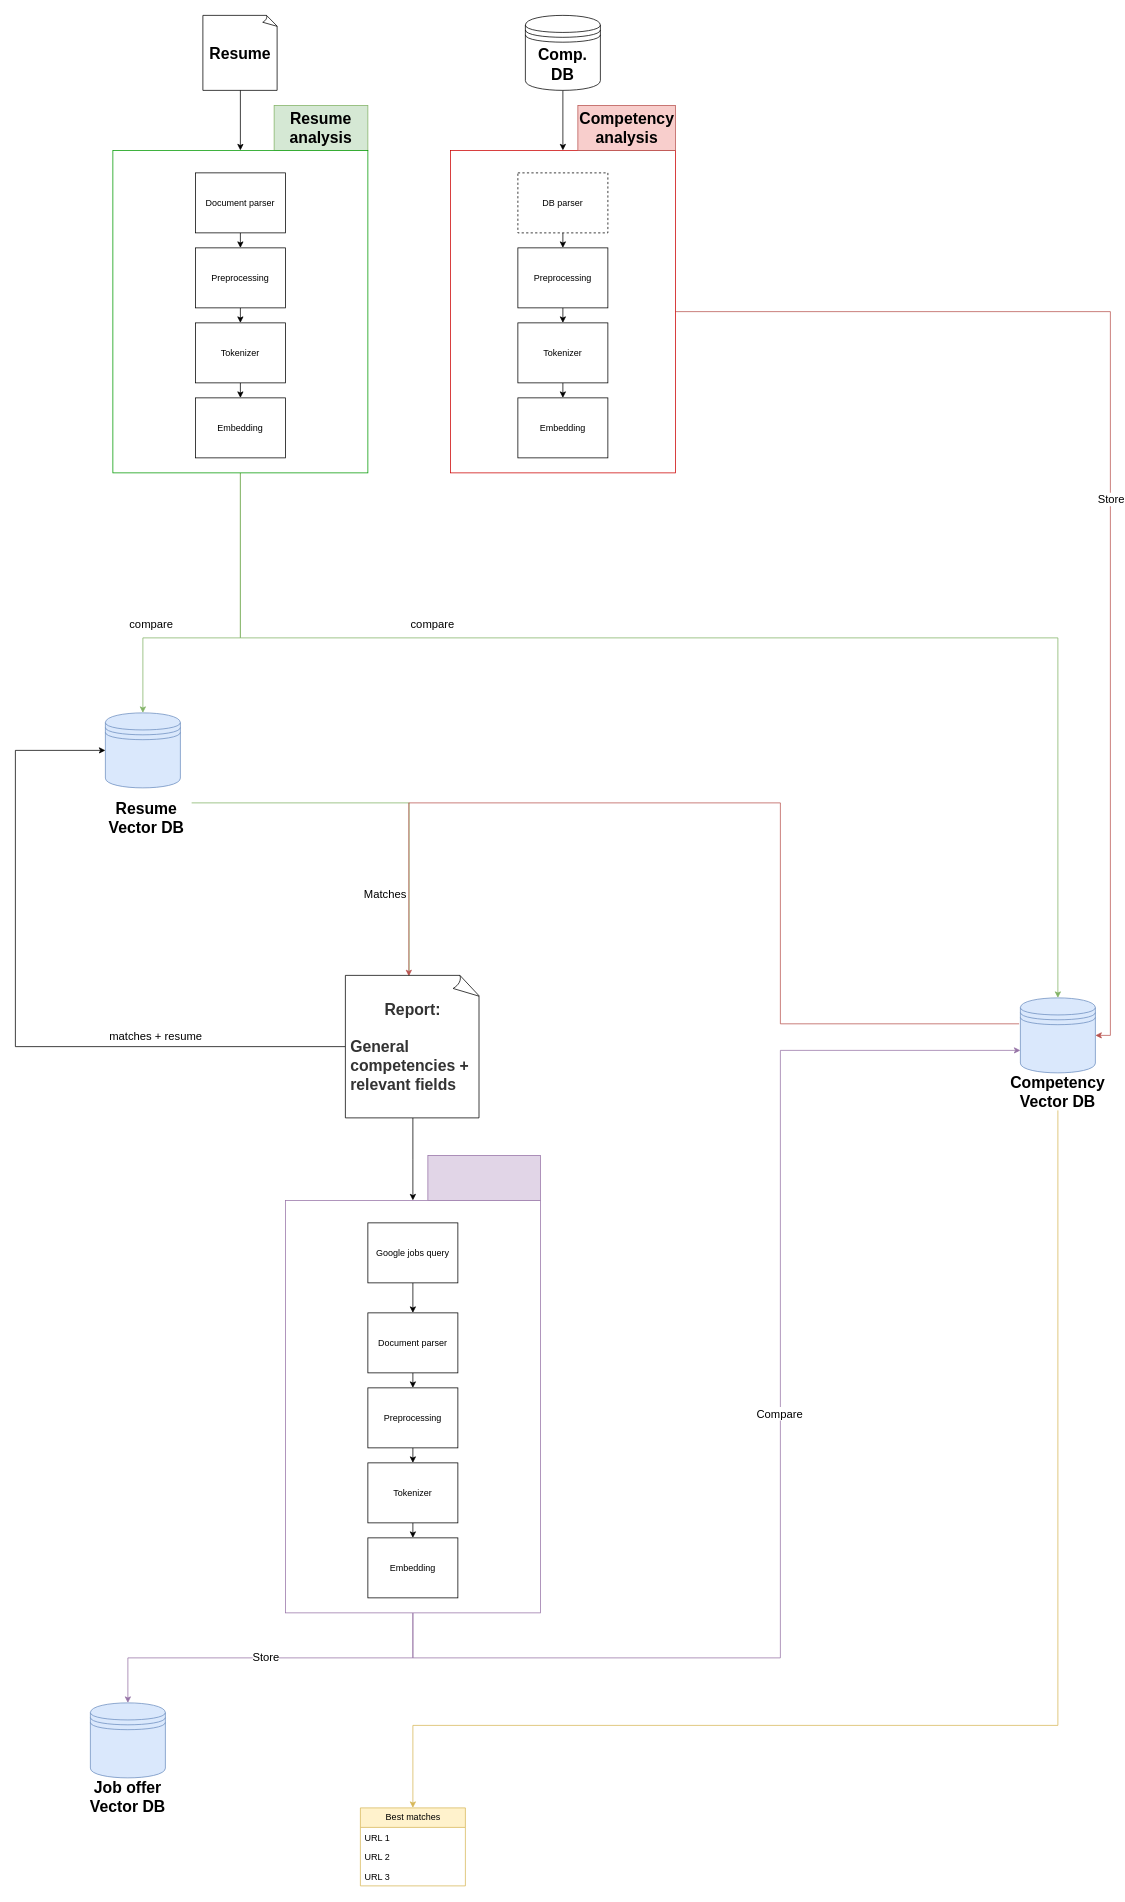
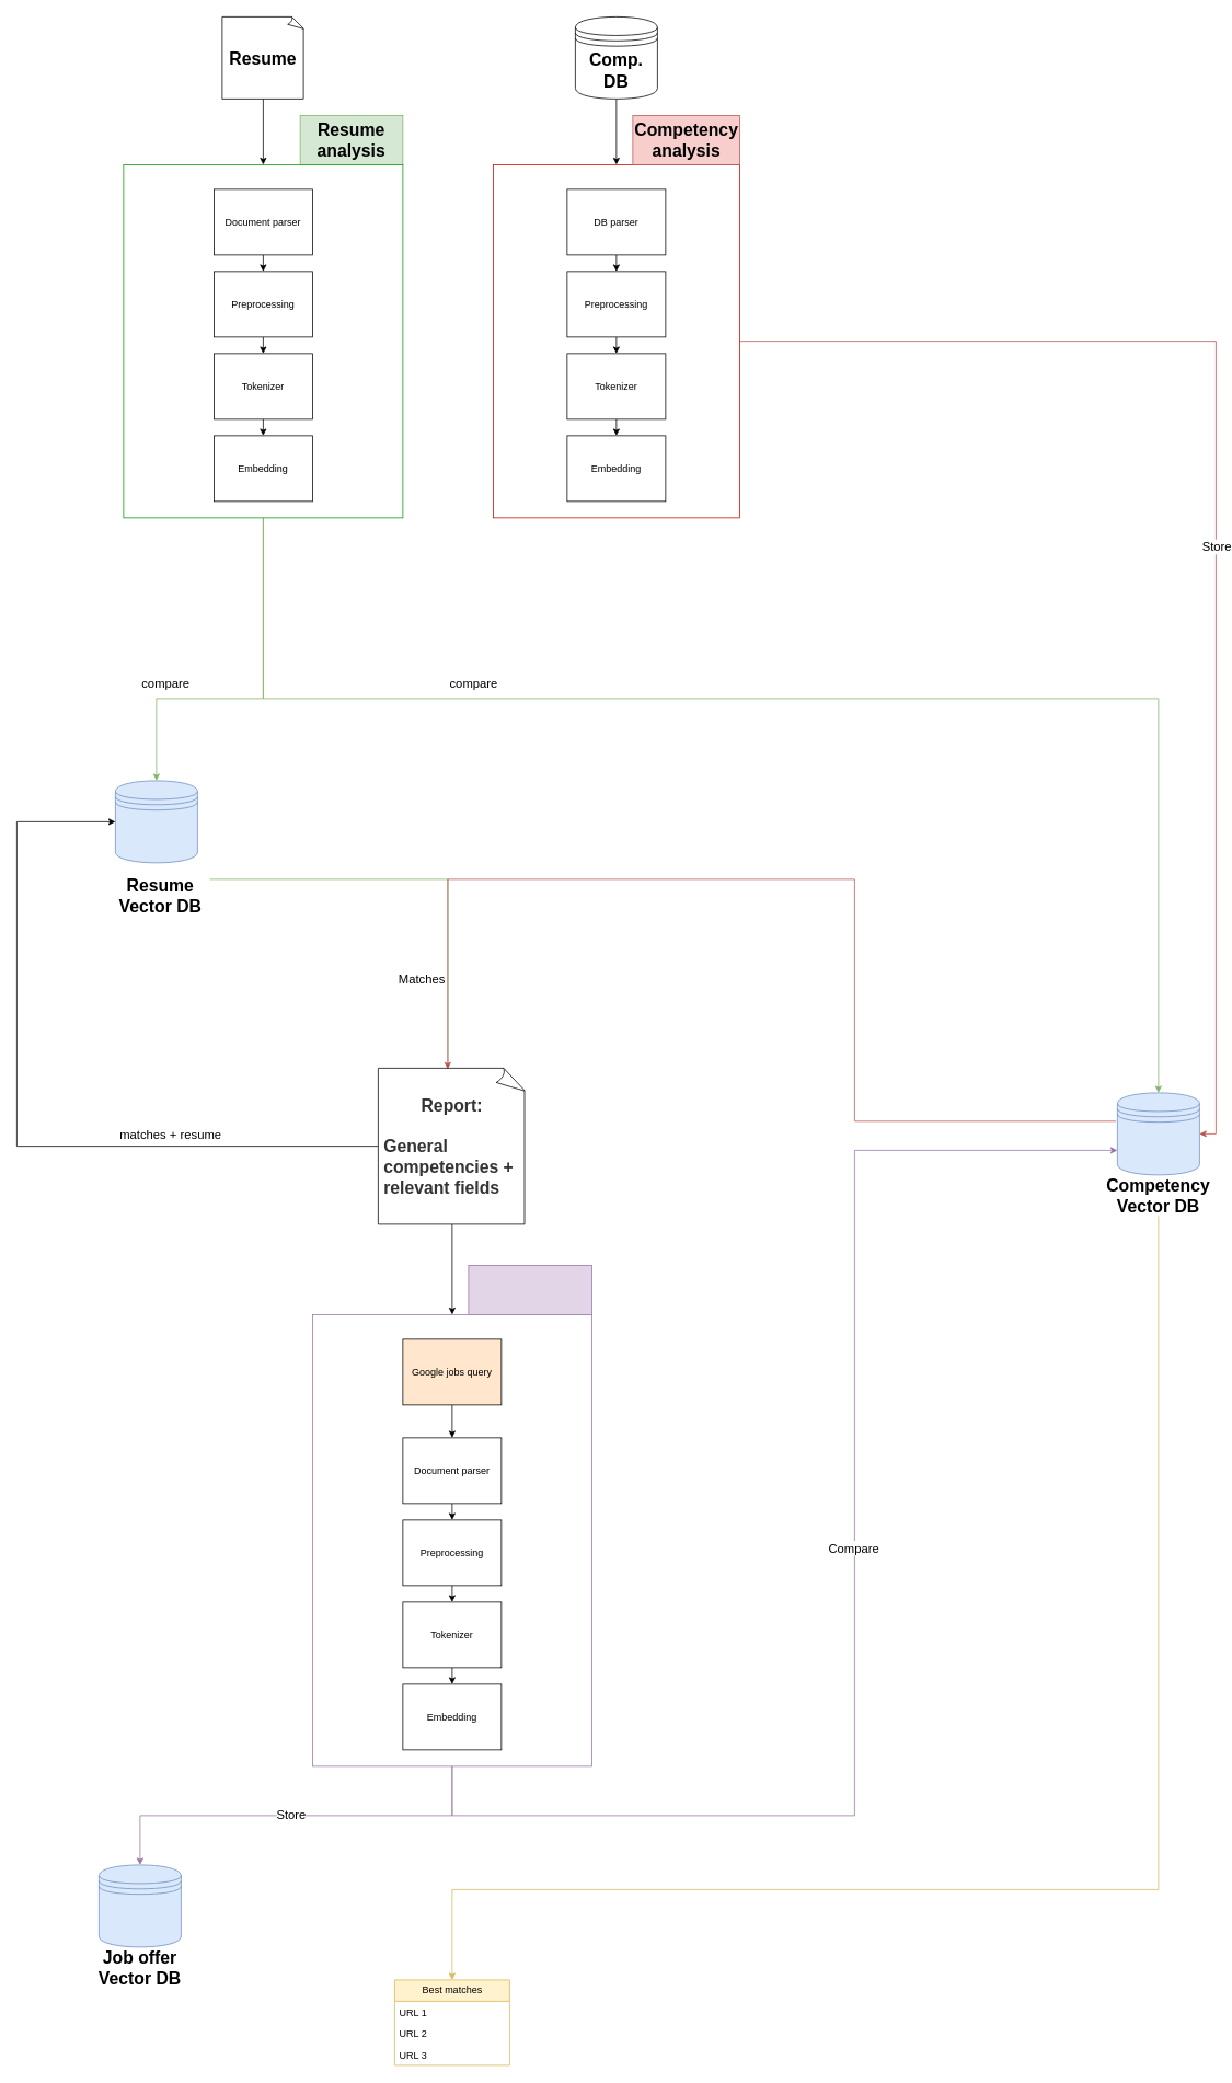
- <mxCell id="34" value="DB parser" style="rounded=0;whiteSpace=wrap;html=1;dashed=1;" vertex="1" parent="1"><mxGeometry x="690" y="230" width="120" height="80" as="geometry" /></mxCell>
+ <mxCell id="34" value="DB parser" style="rounded=0;whiteSpace=wrap;html=1;" vertex="1" parent="1"><mxGeometry x="690" y="230" width="120" height="80" as="geometry" /></mxCell>
- <mxCell id="59" value="Google jobs query" style="rounded=0;whiteSpace=wrap;html=1;" vertex="1" parent="1"><mxGeometry x="490" y="1630" width="120" height="80" as="geometry" /></mxCell>
+ <mxCell id="59" value="Google jobs query" style="rounded=0;whiteSpace=wrap;html=1;fillColor=#ffe6cc;" vertex="1" parent="1"><mxGeometry x="490" y="1630" width="120" height="80" as="geometry" /></mxCell>
